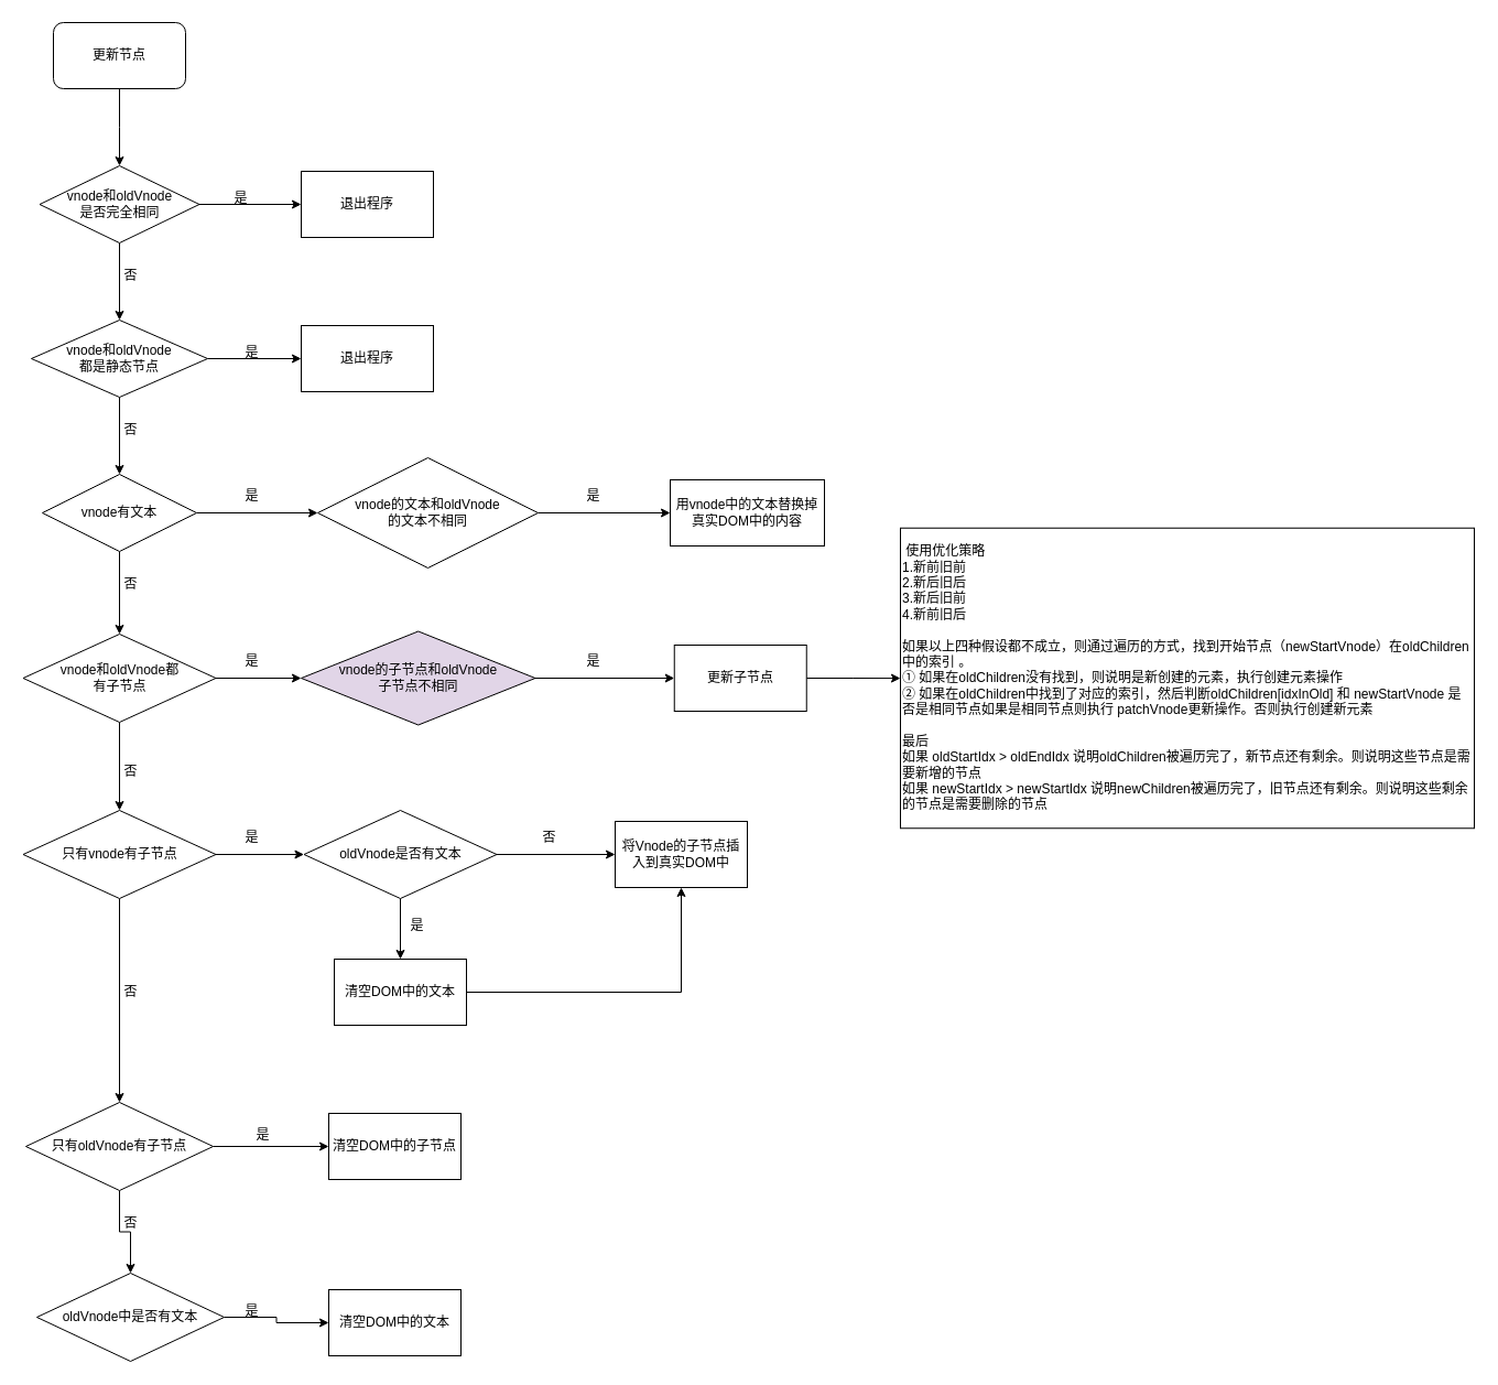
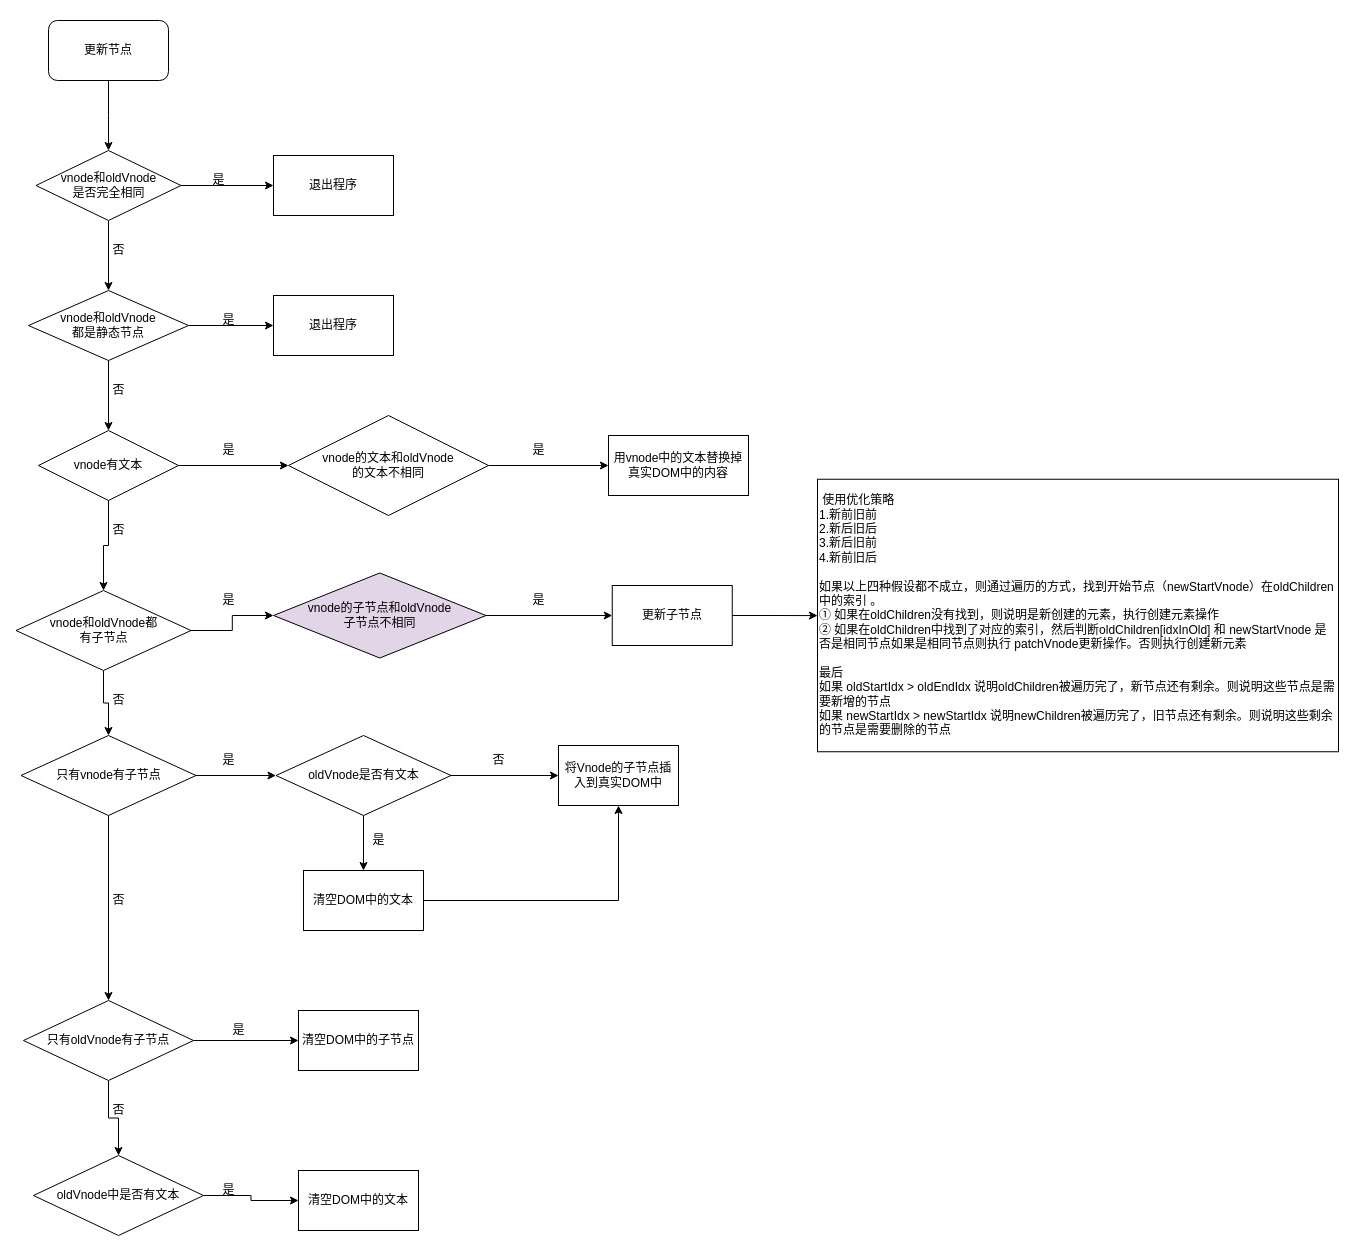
- <mxCell id="24" value="vnode和oldVnode都&lt;br&gt;有子节点" style="rhombus;whiteSpace=wrap;html=1;" vertex="1" parent="1"><mxGeometry x="20.5" y="575" width="175" height="80" as="geometry" /></mxCell>
+ <mxCell id="24" value="vnode和oldVnode都&lt;br&gt;有子节点" style="rhombus;whiteSpace=wrap;html=1;" vertex="1" parent="1"><mxGeometry x="15.5" y="590" width="175" height="80" as="geometry" /></mxCell>
